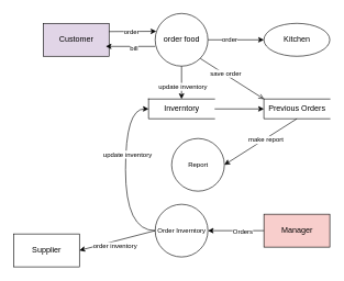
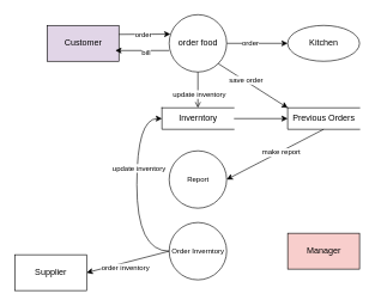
- <mxCell id="26" style="edgeStyle=orthogonalEdgeStyle;rounded=0;orthogonalLoop=1;jettySize=auto;html=1;entryX=0.5;entryY=0;entryDx=0;entryDy=0;fontSize=10;" edge="1" parent="1" source="19" target="25"><mxGeometry relative="1" as="geometry" /></mxCell>
+ <mxCell id="26" style="edgeStyle=orthogonalEdgeStyle;rounded=0;orthogonalLoop=1;jettySize=auto;html=1;entryX=0.5;entryY=0;entryDx=0;entryDy=0;fontSize=10;endArrow=open;" edge="1" parent="1" source="19" target="25"><mxGeometry relative="1" as="geometry" /></mxCell>
- <mxCell id="4" value="" style="endArrow=open;html=1;rounded=0;exitX=1;exitY=1;exitDx=0;exitDy=0;entryX=0;entryY=0;entryDx=0;entryDy=0;" edge="1" parent="1" source="19" target="3"><mxGeometry width="50" height="50" relative="1" as="geometry"><mxPoint x="250" y="160" as="sourcePoint" /><mxPoint x="300" y="110" as="targetPoint" /></mxGeometry></mxCell>
+ <mxCell id="4" value="" style="endArrow=classic;html=1;rounded=0;exitX=1;exitY=1;exitDx=0;exitDy=0;entryX=0;entryY=0;entryDx=0;entryDy=0;" edge="1" parent="1" source="19" target="3"><mxGeometry width="50" height="50" relative="1" as="geometry"><mxPoint x="250" y="160" as="sourcePoint" /><mxPoint x="300" y="110" as="targetPoint" /></mxGeometry></mxCell>
- <mxCell id="15" value="&lt;div style=&quot;text-align: justify;&quot;&gt;&lt;span style=&quot;background-color: initial;&quot;&gt;&lt;font style=&quot;font-size: 10px;&quot;&gt;Report&lt;/font&gt;&lt;/span&gt;&lt;/div&gt;" style="shape=ellipse;html=1;dashed=0;whitespace=wrap;aspect=fixed;perimeter=ellipsePerimeter;align=center;" vertex="1" parent="1"><mxGeometry x="260" y="210" width="80" height="80" as="geometry" /></mxCell>
+ <mxCell id="15" value="&lt;div style=&quot;text-align: justify;&quot;&gt;&lt;span style=&quot;background-color: initial;&quot;&gt;&lt;font style=&quot;font-size: 10px;&quot;&gt;Report&lt;/font&gt;&lt;/span&gt;&lt;/div&gt;" style="shape=ellipse;html=1;dashed=0;whitespace=wrap;aspect=fixed;perimeter=ellipsePerimeter;align=center;" vertex="1" parent="1"><mxGeometry x="235" y="210" width="80" height="80" as="geometry" /></mxCell>
- <mxCell id="11" value="" style="endArrow=classic;html=1;rounded=0;fontSize=10;entryX=1;entryY=0.5;entryDx=0;entryDy=0;exitX=0;exitY=0.5;exitDx=0;exitDy=0;" edge="1" parent="1" source="2" target="10"><mxGeometry width="50" height="50" relative="1" as="geometry"><mxPoint x="370" y="290" as="sourcePoint" /><mxPoint x="355" y="260" as="targetPoint" /></mxGeometry></mxCell>
- <mxCell id="12" value="Orders" style="edgeLabel;html=1;align=center;verticalAlign=middle;resizable=0;points=[];fontSize=10;" vertex="1" connectable="0" parent="11"><mxGeometry x="-0.217" y="1" relative="1" as="geometry"><mxPoint as="offset" /></mxGeometry></mxCell>
